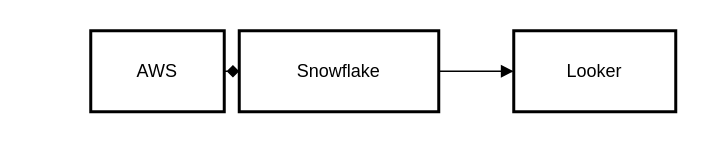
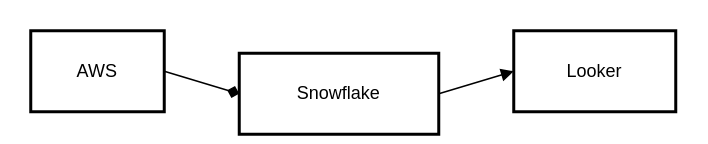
- <mxCell id="2" value="AWS" style="whiteSpace=wrap;strokeWidth=2;" vertex="1" parent="1"><mxGeometry x="60" y="20" width="89" height="54" as="geometry" /></mxCell>
+ <mxCell id="2" value="AWS" style="whiteSpace=wrap;strokeWidth=2;" vertex="1" parent="1"><mxGeometry x="20" y="20" width="89" height="54" as="geometry" /></mxCell>
- <mxCell id="3" value="Snowflake" style="whiteSpace=wrap;strokeWidth=2;" vertex="1" parent="1"><mxGeometry x="159" y="20" width="133" height="54" as="geometry" /></mxCell>
+ <mxCell id="3" value="Snowflake" style="whiteSpace=wrap;strokeWidth=2;" vertex="1" parent="1"><mxGeometry x="159" y="35" width="133" height="54" as="geometry" /></mxCell>
